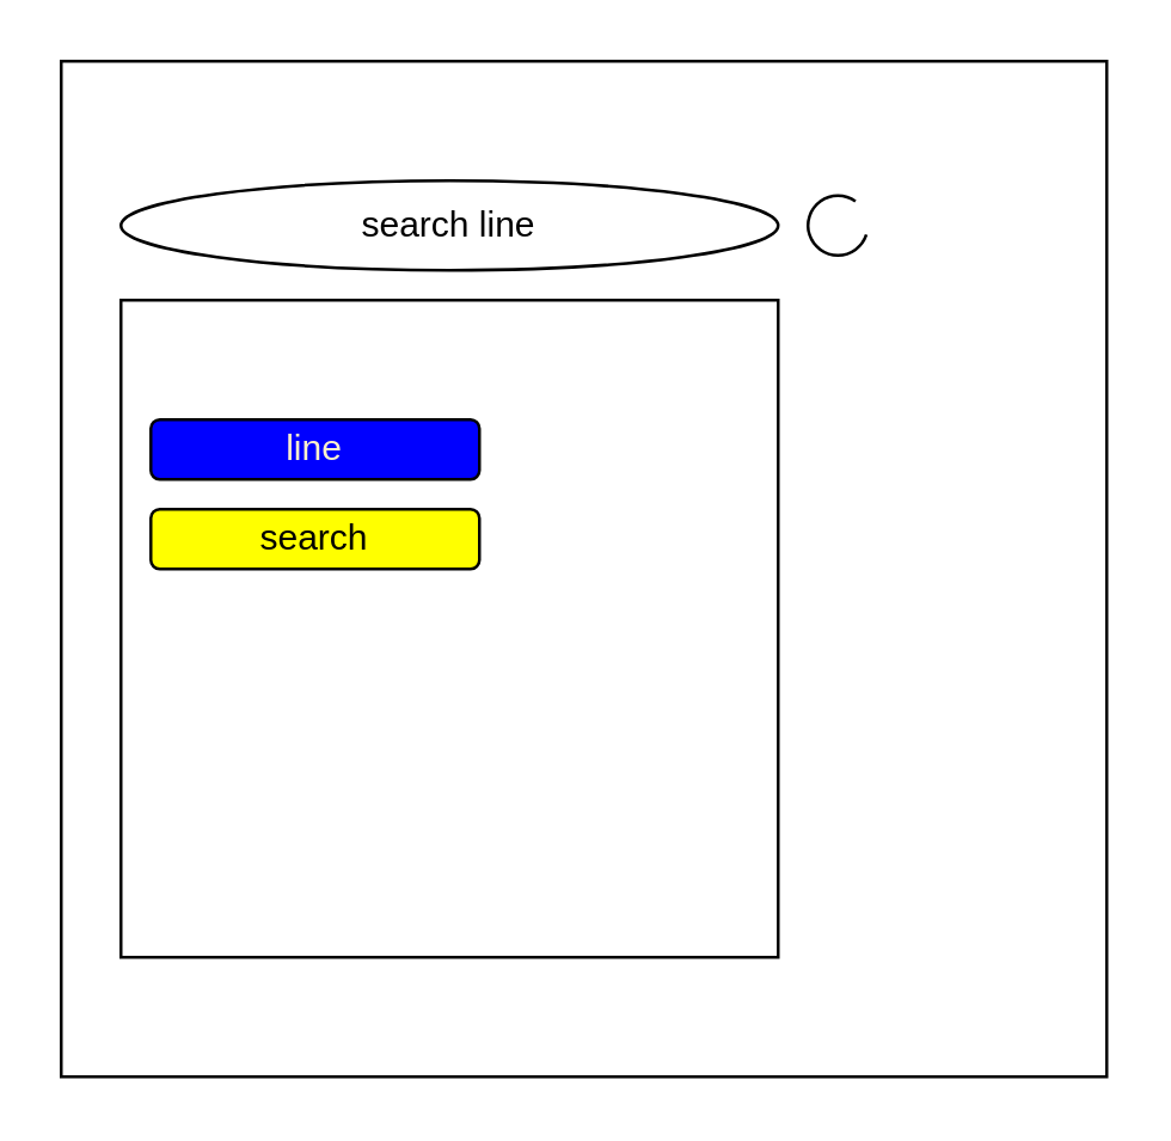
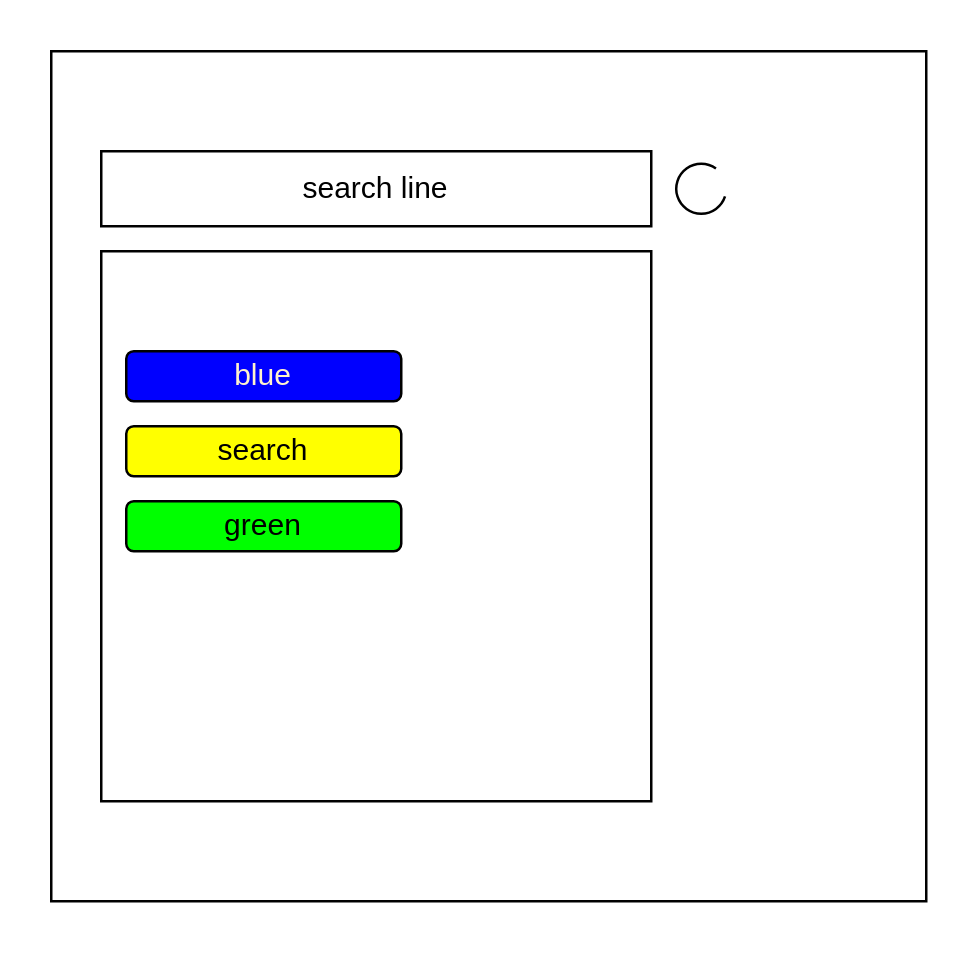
- <mxCell id="3" value="search line" style="ellipse;whiteSpace=wrap;html=1;" vertex="1" parent="1"><mxGeometry x="40" y="60" width="220" height="30" as="geometry" /></mxCell>
+ <mxCell id="3" value="search line" style="rounded=0;whiteSpace=wrap;html=1;" vertex="1" parent="1"><mxGeometry x="40" y="60" width="220" height="30" as="geometry" /></mxCell>
- <mxCell id="5" value="&lt;font color=&quot;#fff2cc&quot;&gt;line&lt;/font&gt;" style="rounded=1;whiteSpace=wrap;html=1;fillColor=#0000FF;" vertex="1" parent="1"><mxGeometry x="50" y="140" width="110" height="20" as="geometry" /></mxCell>
+ <mxCell id="5" value="&lt;font color=&quot;#fff2cc&quot;&gt;blue&lt;/font&gt;" style="rounded=1;whiteSpace=wrap;html=1;fillColor=#0000FF;" vertex="1" parent="1"><mxGeometry x="50" y="140" width="110" height="20" as="geometry" /></mxCell>
+ <mxCell id="7" value="green" style="rounded=1;whiteSpace=wrap;html=1;fillColor=#00FF00;" vertex="1" parent="1"><mxGeometry x="50" y="200" width="110" height="20" as="geometry" /></mxCell>
